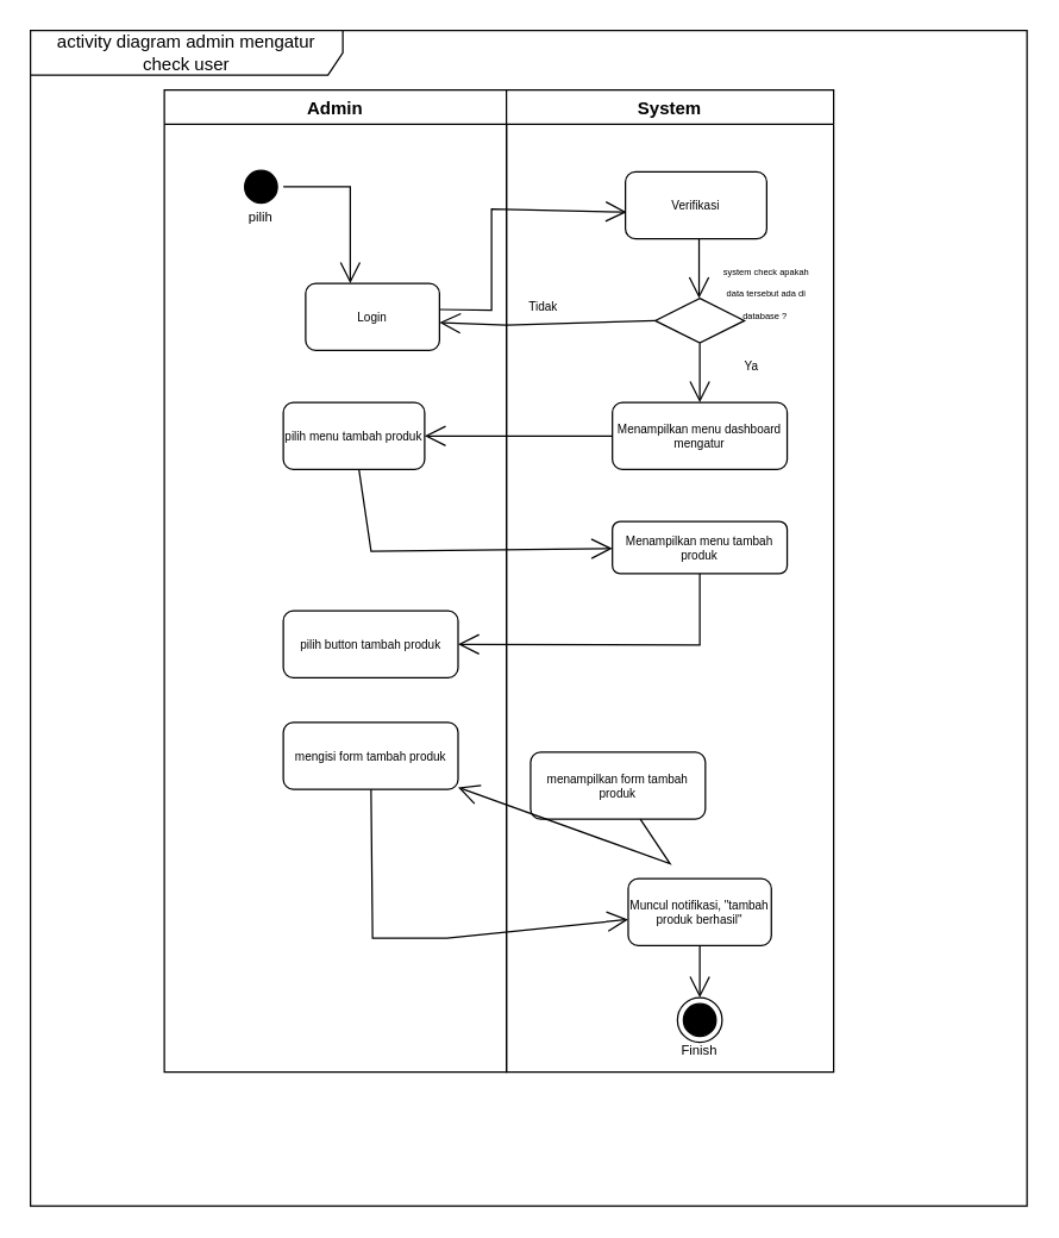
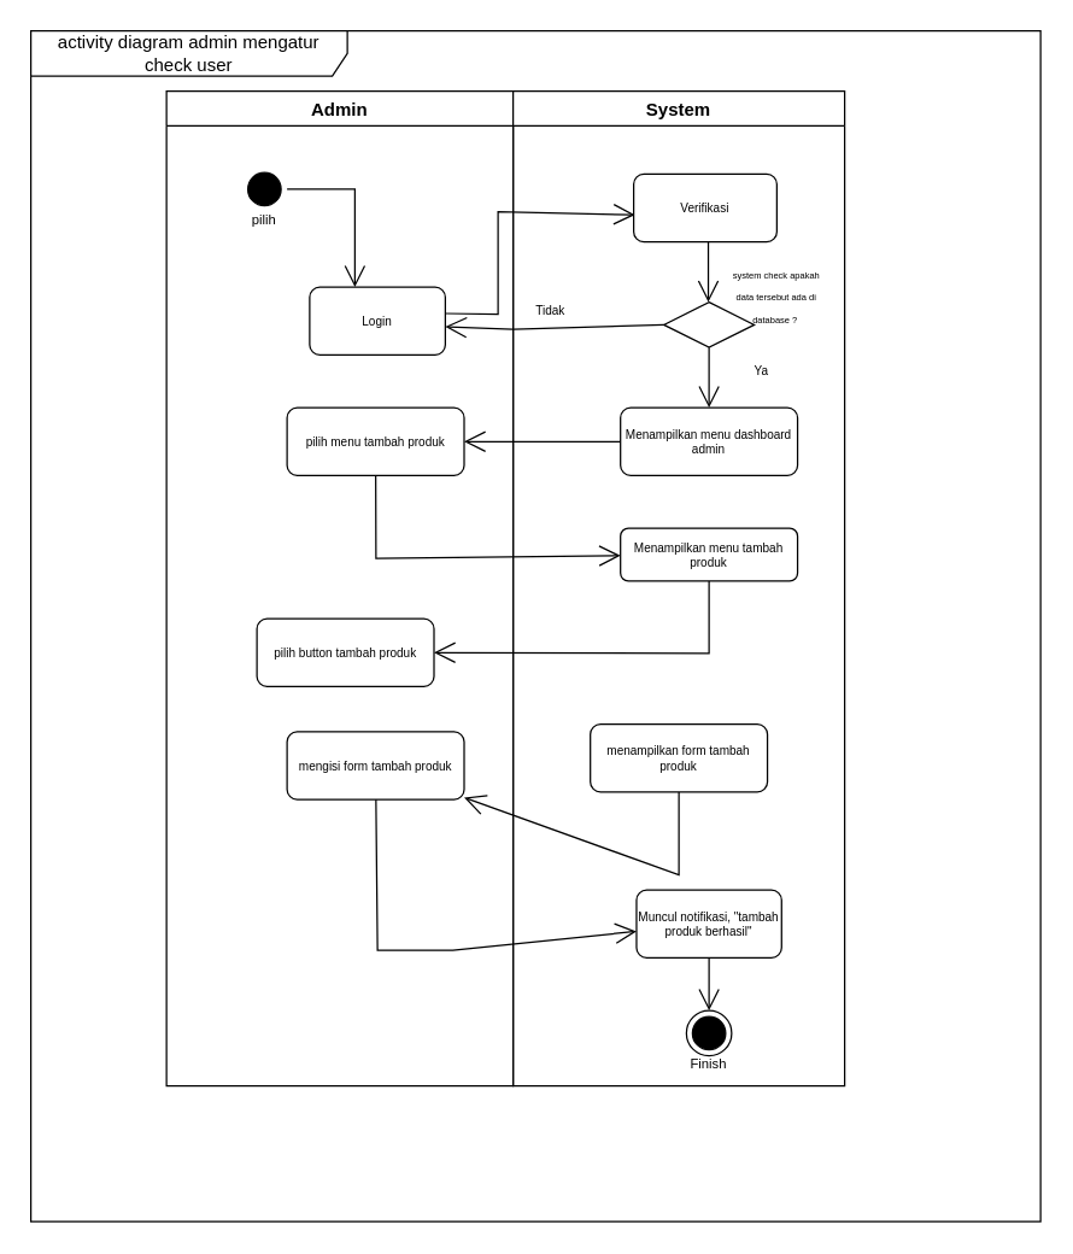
- <mxCell id="23" value="pilih menu tambah produk" style="rounded=1;whiteSpace=wrap;html=1;fontSize=8;" vertex="1" parent="1"><mxGeometry x="190" y="270" width="95" height="45" as="geometry" /></mxCell>
+ <mxCell id="23" value="pilih menu tambah produk" style="rounded=1;whiteSpace=wrap;html=1;fontSize=8;" vertex="1" parent="1"><mxGeometry x="190" y="270" width="117.5" height="45" as="geometry" /></mxCell>
- <mxCell id="22" value="Menampilkan menu dashboard mengatur" style="rounded=1;whiteSpace=wrap;html=1;fontSize=8;" vertex="1" parent="1"><mxGeometry x="411.25" y="270" width="117.5" height="45" as="geometry" /></mxCell>
+ <mxCell id="22" value="Menampilkan menu dashboard admin" style="rounded=1;whiteSpace=wrap;html=1;fontSize=8;" vertex="1" parent="1"><mxGeometry x="411.25" y="270" width="117.5" height="45" as="geometry" /></mxCell>
- <mxCell id="27" value="pilih button tambah produk" style="rounded=1;whiteSpace=wrap;html=1;fontSize=8;" vertex="1" parent="1"><mxGeometry x="190" y="410" width="117.5" height="45" as="geometry" /></mxCell>
+ <mxCell id="27" value="pilih button tambah produk" style="rounded=1;whiteSpace=wrap;html=1;fontSize=8;" vertex="1" parent="1"><mxGeometry x="170" y="410" width="117.5" height="45" as="geometry" /></mxCell>
- <mxCell id="29" value="menampilkan form tambah produk" style="rounded=1;whiteSpace=wrap;html=1;fontSize=8;" vertex="1" parent="1"><mxGeometry x="356.25" y="505" width="117.5" height="45" as="geometry" /></mxCell>
+ <mxCell id="29" value="menampilkan form tambah produk" style="rounded=1;whiteSpace=wrap;html=1;fontSize=8;" vertex="1" parent="1"><mxGeometry x="391.25" y="480" width="117.5" height="45" as="geometry" /></mxCell>
